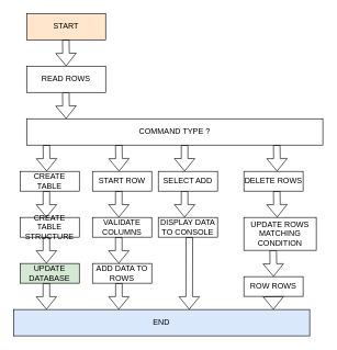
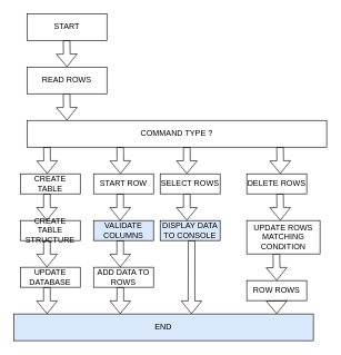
- <mxCell id="2" value="START" style="rounded=0;whiteSpace=wrap;html=1;fillColor=#ffe6cc;" vertex="1" parent="1"><mxGeometry x="40" y="20" width="120" height="40" as="geometry" /></mxCell>
+ <mxCell id="2" value="START" style="rounded=0;whiteSpace=wrap;html=1;" vertex="1" parent="1"><mxGeometry x="40" y="20" width="120" height="40" as="geometry" /></mxCell>
- <mxCell id="13" value="SELECT ADD" style="rounded=0;whiteSpace=wrap;html=1;" vertex="1" parent="1"><mxGeometry x="240" y="260" width="90" height="30" as="geometry" /></mxCell>
+ <mxCell id="13" value="SELECT ROWS" style="rounded=0;whiteSpace=wrap;html=1;" vertex="1" parent="1"><mxGeometry x="240" y="260" width="90" height="30" as="geometry" /></mxCell>
- <mxCell id="26" value="VALIDATE COLUMNS" style="rounded=0;whiteSpace=wrap;html=1;" vertex="1" parent="1"><mxGeometry x="140" y="330" width="90" height="30" as="geometry" /></mxCell>
+ <mxCell id="26" value="VALIDATE COLUMNS" style="rounded=0;whiteSpace=wrap;html=1;fillColor=#dae8fc;" vertex="1" parent="1"><mxGeometry x="140" y="330" width="90" height="30" as="geometry" /></mxCell>
- <mxCell id="29" value="DISPLAY DATA TO CONSOLE" style="rounded=0;whiteSpace=wrap;html=1;" vertex="1" parent="1"><mxGeometry x="240" y="330" width="90" height="30" as="geometry" /></mxCell>
+ <mxCell id="29" value="DISPLAY DATA TO CONSOLE" style="rounded=0;whiteSpace=wrap;html=1;fillColor=#dae8fc;" vertex="1" parent="1"><mxGeometry x="240" y="330" width="90" height="30" as="geometry" /></mxCell>
- <mxCell id="24" value="UPDATE DATABASE" style="rounded=0;whiteSpace=wrap;html=1;fillColor=#d5e8d4;" vertex="1" parent="1"><mxGeometry x="30" y="400" width="90" height="30" as="geometry" /></mxCell>
+ <mxCell id="24" value="UPDATE DATABASE" style="rounded=0;whiteSpace=wrap;html=1;" vertex="1" parent="1"><mxGeometry x="30" y="400" width="90" height="30" as="geometry" /></mxCell>
